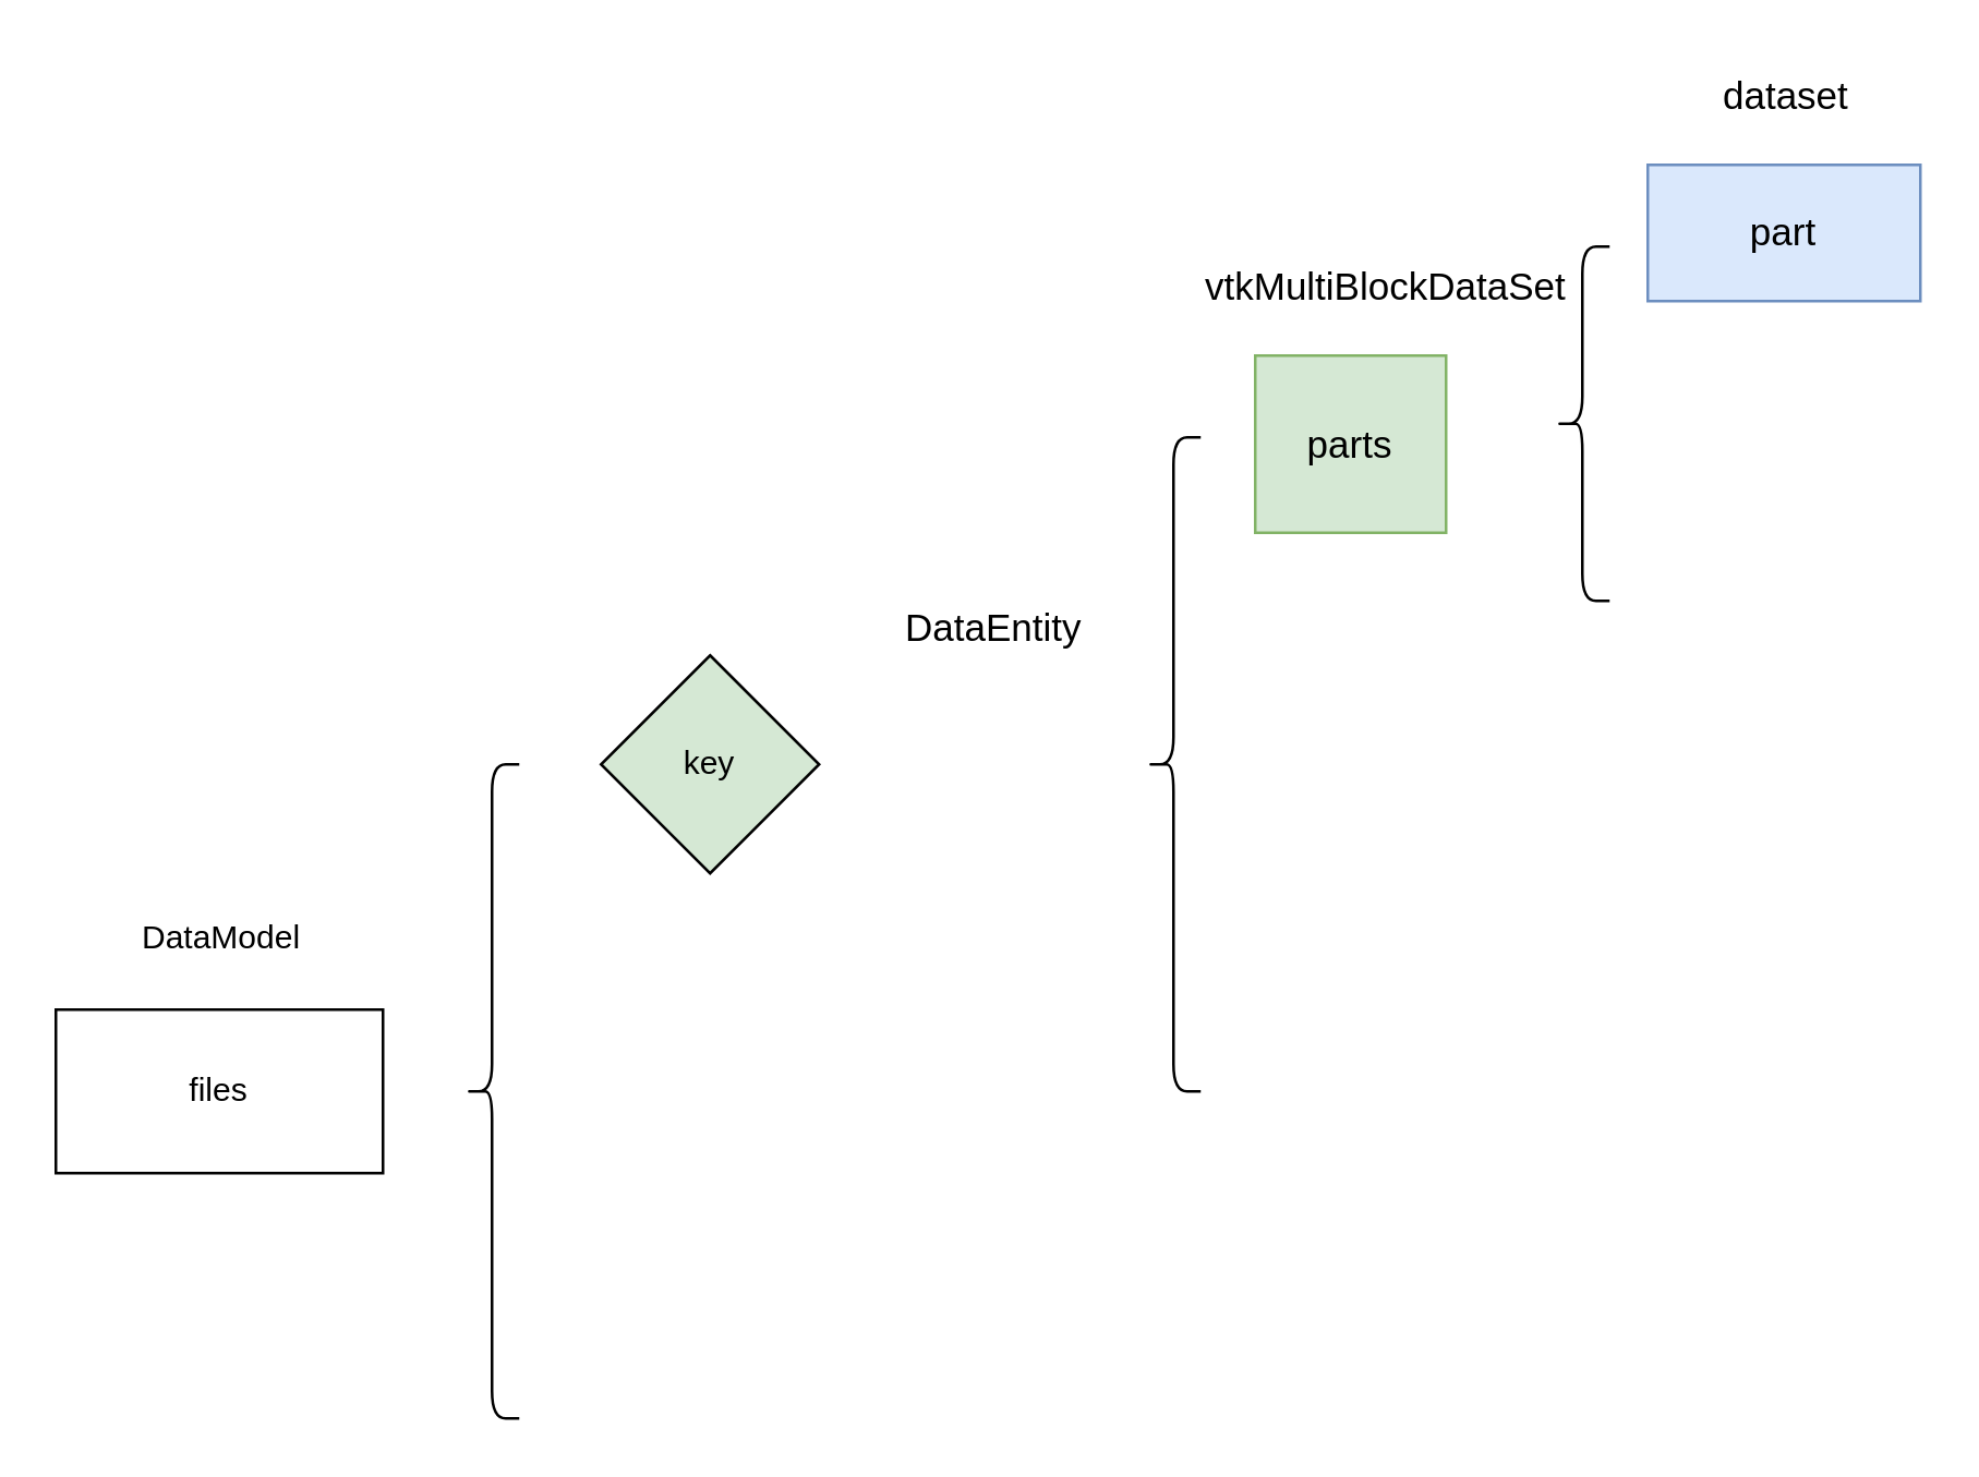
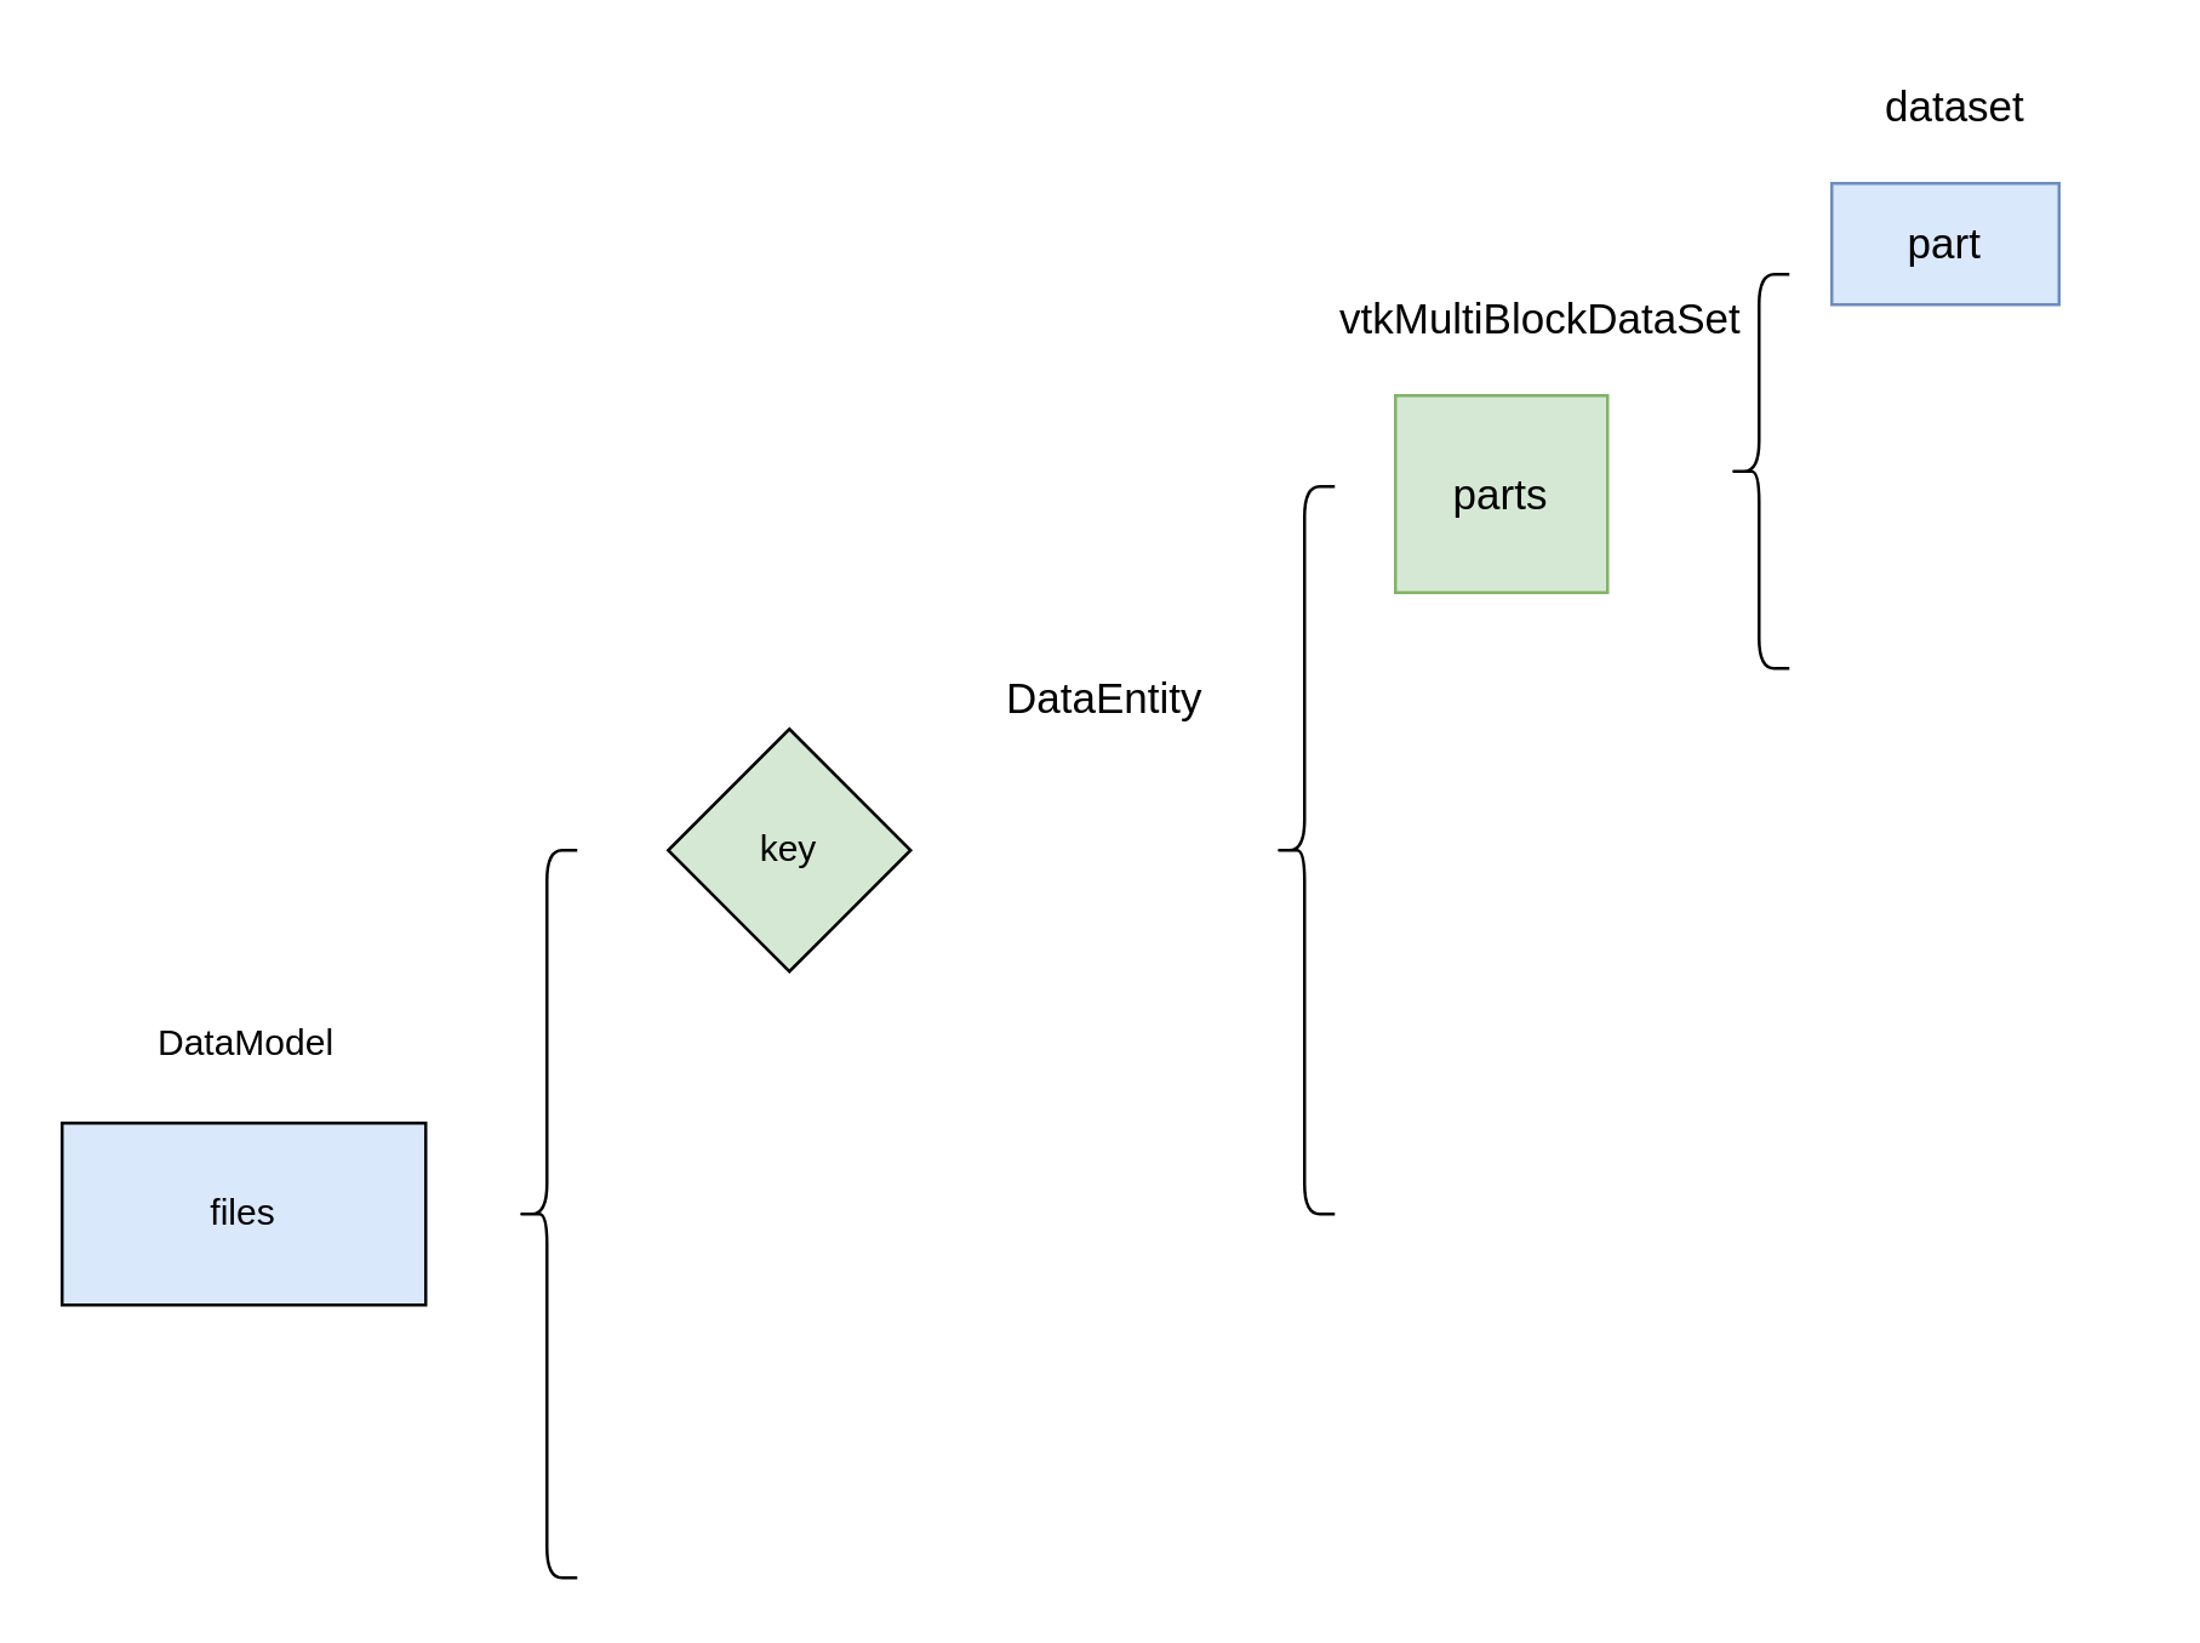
- <mxCell id="10" value="&lt;span style=&quot;color: rgb(0, 0, 0); font-family: Helvetica; font-size: 14px; font-style: normal; font-variant-ligatures: normal; font-variant-caps: normal; font-weight: 400; letter-spacing: normal; orphans: 2; text-align: center; text-indent: 0px; text-transform: none; widows: 2; word-spacing: 0px; -webkit-text-stroke-width: 0px; white-space: normal; text-decoration-thickness: initial; text-decoration-style: initial; text-decoration-color: initial; float: none; display: inline !important;&quot;&gt;dataset&lt;/span&gt;" style="text;whiteSpace=wrap;html=1;" vertex="1" parent="1"><mxGeometry x="630" y="20" width="66" height="30" as="geometry" /></mxCell>
+ <mxCell id="10" value="&lt;span style=&quot;color: rgb(0, 0, 0); font-family: Helvetica; font-size: 14px; font-style: normal; font-variant-ligatures: normal; font-variant-caps: normal; font-weight: 400; letter-spacing: normal; orphans: 2; text-align: center; text-indent: 0px; text-transform: none; widows: 2; word-spacing: 0px; -webkit-text-stroke-width: 0px; white-space: normal; text-decoration-thickness: initial; text-decoration-style: initial; text-decoration-color: initial; float: none; display: inline !important;&quot;&gt;dataset&lt;/span&gt;" style="text;whiteSpace=wrap;html=1;" vertex="1" parent="1"><mxGeometry x="620" y="20" width="66" height="30" as="geometry" /></mxCell>
- <mxCell id="2" value="&lt;font style=&quot;font-size: 14px;&quot;&gt;part&lt;/font&gt;" style="rounded=0;whiteSpace=wrap;html=1;fillColor=#dae8fc;strokeColor=#6c8ebf;" vertex="1" parent="1"><mxGeometry x="604" y="60" width="100" height="50" as="geometry" /></mxCell>
+ <mxCell id="2" value="&lt;font style=&quot;font-size: 14px;&quot;&gt;part&lt;/font&gt;" style="rounded=0;whiteSpace=wrap;html=1;fillColor=#dae8fc;strokeColor=#6c8ebf;" vertex="1" parent="1"><mxGeometry x="604" y="60" width="75" height="40" as="geometry" /></mxCell>
- <mxCell id="8" value="&lt;div&gt;&lt;span style=&quot;background-color: transparent; color: light-dark(rgb(0, 0, 0), rgb(255, 255, 255));&quot;&gt;files&lt;/span&gt;&lt;/div&gt;" style="rounded=0;whiteSpace=wrap;html=1;" vertex="1" parent="1"><mxGeometry x="20" y="370" width="120" height="60" as="geometry" /></mxCell>
+ <mxCell id="8" value="&lt;div&gt;&lt;span style=&quot;background-color: transparent; color: light-dark(rgb(0, 0, 0), rgb(255, 255, 255));&quot;&gt;files&lt;/span&gt;&lt;/div&gt;" style="rounded=0;whiteSpace=wrap;html=1;fillColor=#dae8fc;" vertex="1" parent="1"><mxGeometry x="20" y="370" width="120" height="60" as="geometry" /></mxCell>
